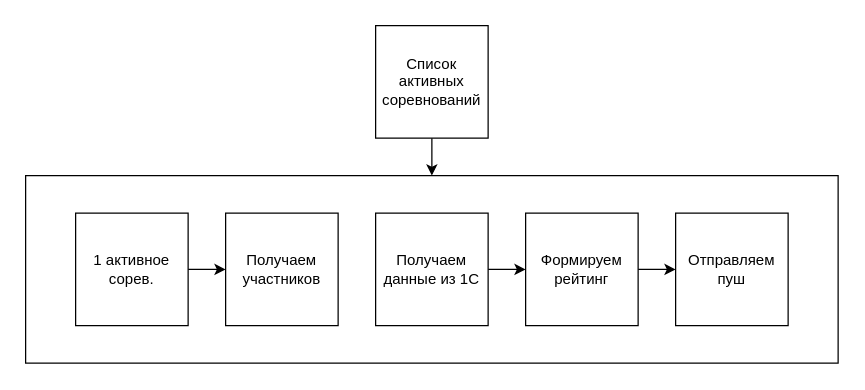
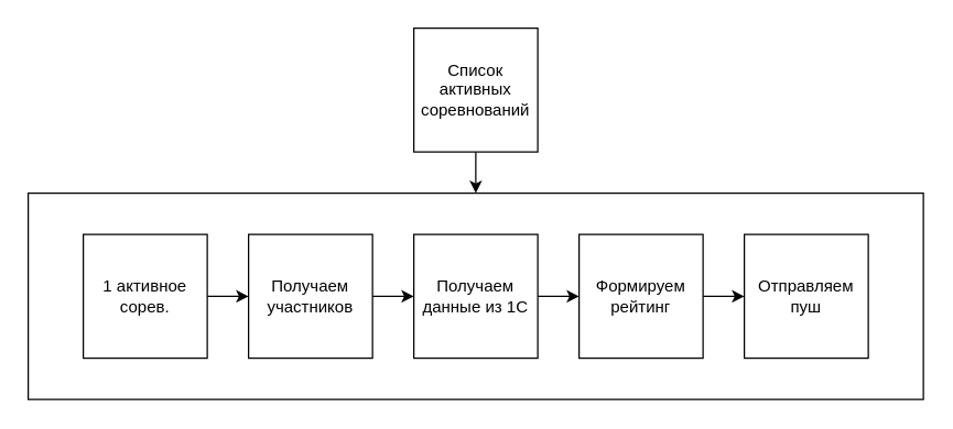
+ <mxCell id="7" value="" style="edgeStyle=orthogonalEdgeStyle;rounded=0;orthogonalLoop=1;jettySize=auto;html=1;" edge="1" parent="1" source="8" target="10"><mxGeometry relative="1" as="geometry" /></mxCell>
